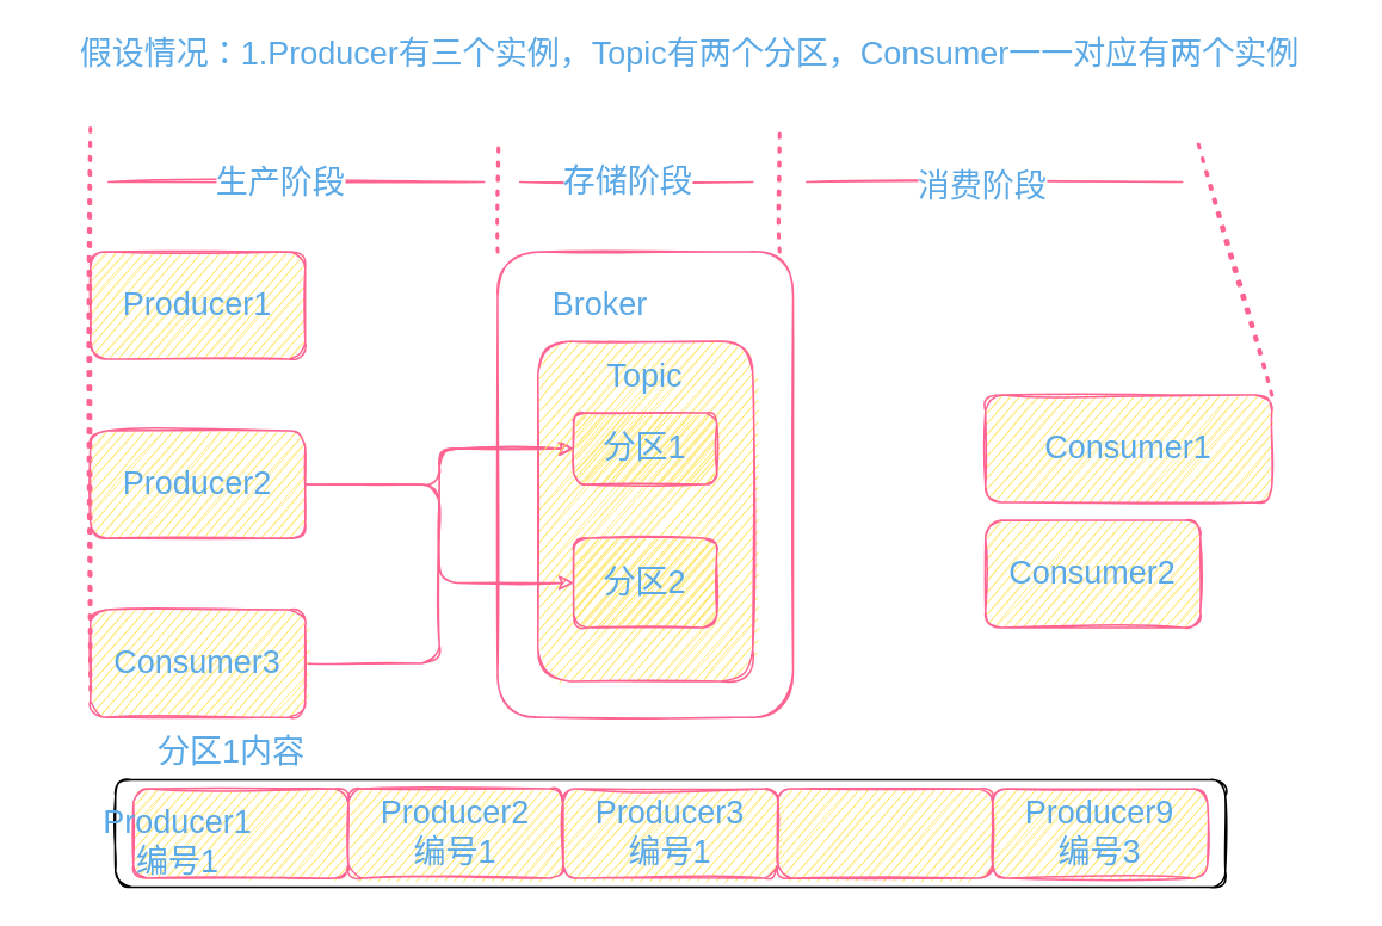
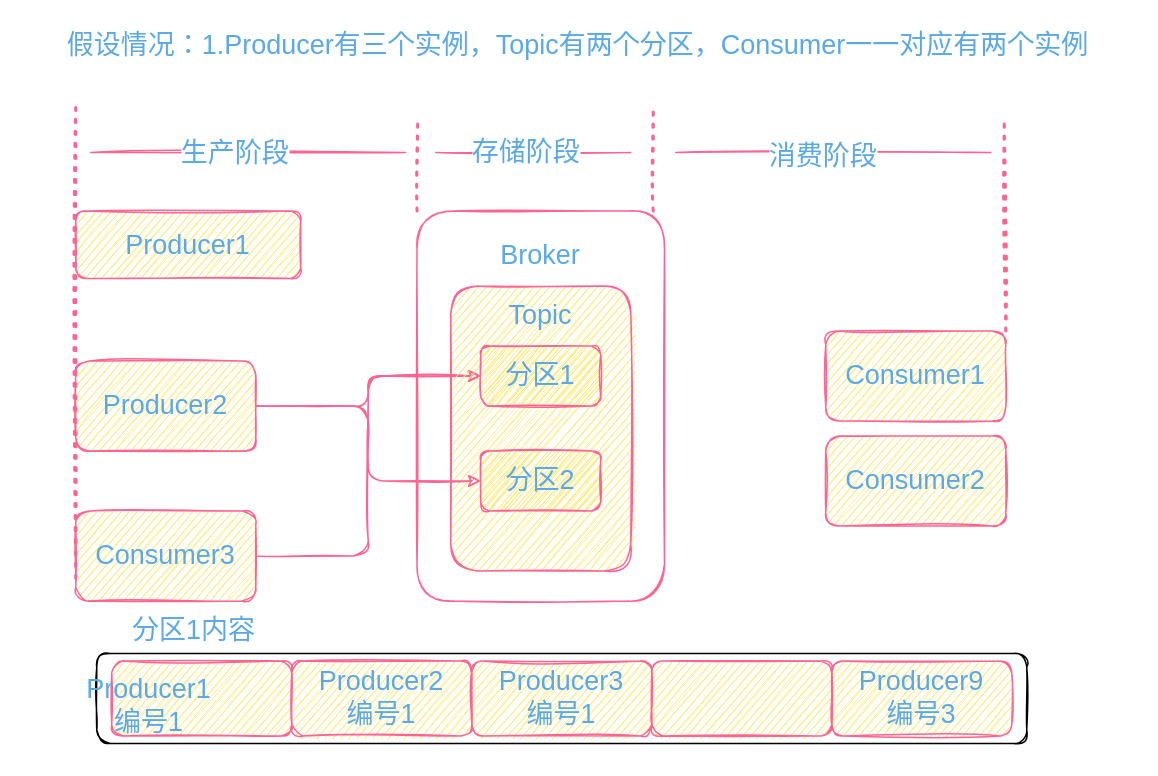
- <mxCell id="4" value="Producer1" style="whiteSpace=wrap;html=1;fillColor=#FFE45E;strokeColor=#FF6392;fontColor=#5AA9E6;fontSize=18;sketch=1;rounded=1;" vertex="1" parent="1"><mxGeometry x="50" y="140" width="120" height="60" as="geometry" /></mxCell>
+ <mxCell id="4" value="Producer1" style="whiteSpace=wrap;html=1;fillColor=#FFE45E;strokeColor=#FF6392;fontColor=#5AA9E6;fontSize=18;sketch=1;rounded=1;" vertex="1" parent="1"><mxGeometry x="50" y="140" width="150" height="45" as="geometry" /></mxCell>
- <mxCell id="24" value="Broker" style="text;html=1;strokeColor=none;fillColor=none;align=center;verticalAlign=middle;whiteSpace=wrap;fontSize=18;fontColor=#5AA9E6;sketch=1;rounded=1;" vertex="1" parent="1"><mxGeometry x="315" y="160" width="40" height="20" as="geometry" /></mxCell>
+ <mxCell id="24" value="Broker" style="text;html=1;strokeColor=none;fillColor=none;align=center;verticalAlign=middle;whiteSpace=wrap;fontSize=18;fontColor=#5AA9E6;sketch=1;rounded=1;" vertex="1" parent="1"><mxGeometry x="340" y="160" width="40" height="20" as="geometry" /></mxCell>
- <mxCell id="6" value="Consumer1" style="whiteSpace=wrap;html=1;fillColor=#FFE45E;strokeColor=#FF6392;fontColor=#5AA9E6;fontSize=18;sketch=1;rounded=1;" vertex="1" parent="1"><mxGeometry x="550" y="220" width="160" height="60" as="geometry" /></mxCell>
+ <mxCell id="6" value="Consumer1" style="whiteSpace=wrap;html=1;fillColor=#FFE45E;strokeColor=#FF6392;fontColor=#5AA9E6;fontSize=18;sketch=1;rounded=1;" vertex="1" parent="1"><mxGeometry x="550" y="220" width="120" height="60" as="geometry" /></mxCell>
- <mxCell id="23" value="分区2" style="whiteSpace=wrap;html=1;fontSize=18;fillColor=#FFE45E;strokeColor=#FF6392;fontColor=#5AA9E6;sketch=1;rounded=1;" vertex="1" parent="1"><mxGeometry x="320" y="300" width="80" height="50" as="geometry" /></mxCell>
+ <mxCell id="23" value="分区2" style="whiteSpace=wrap;html=1;fontSize=18;fillColor=#FFE45E;strokeColor=#FF6392;fontColor=#5AA9E6;sketch=1;rounded=1;" vertex="1" parent="1"><mxGeometry x="320" y="300" width="80" height="40" as="geometry" /></mxCell>
